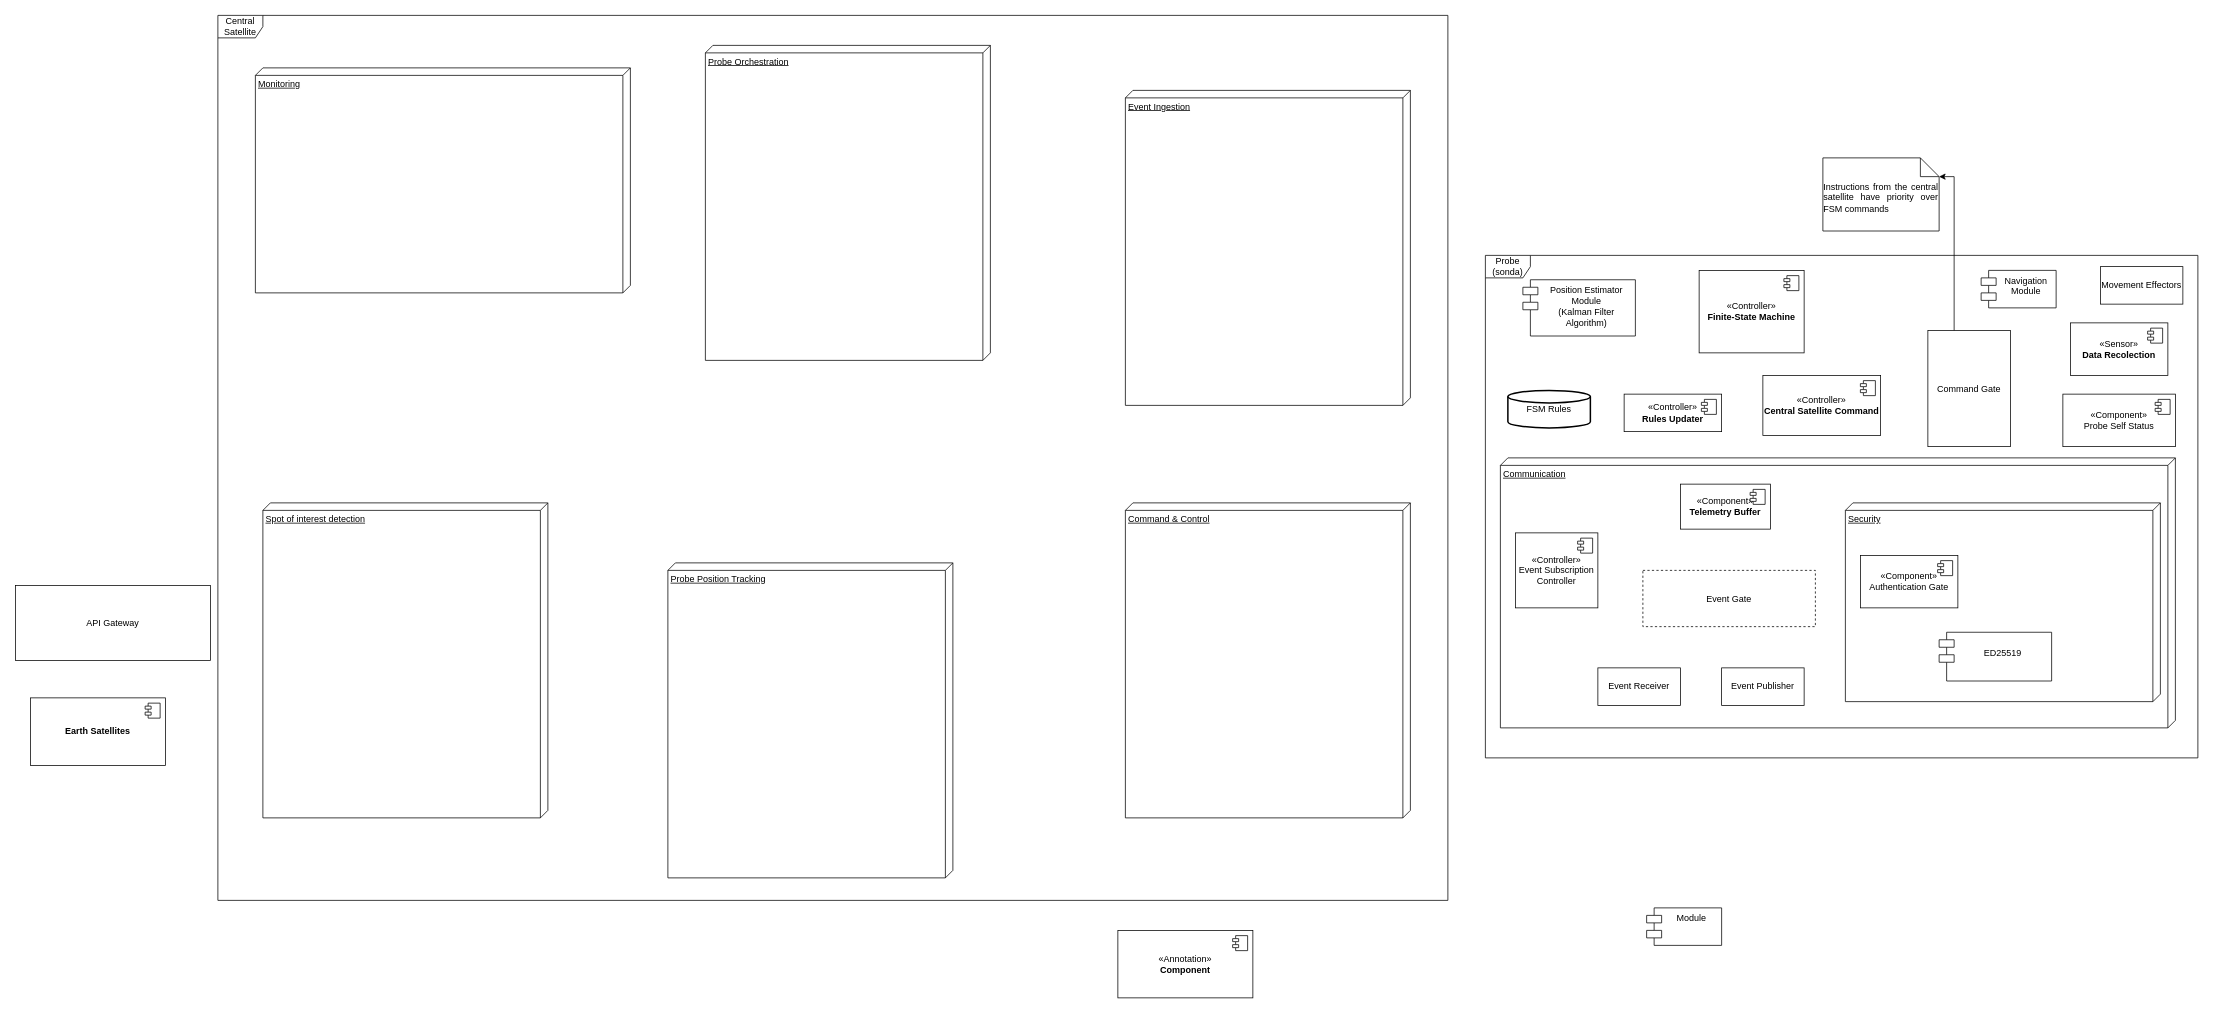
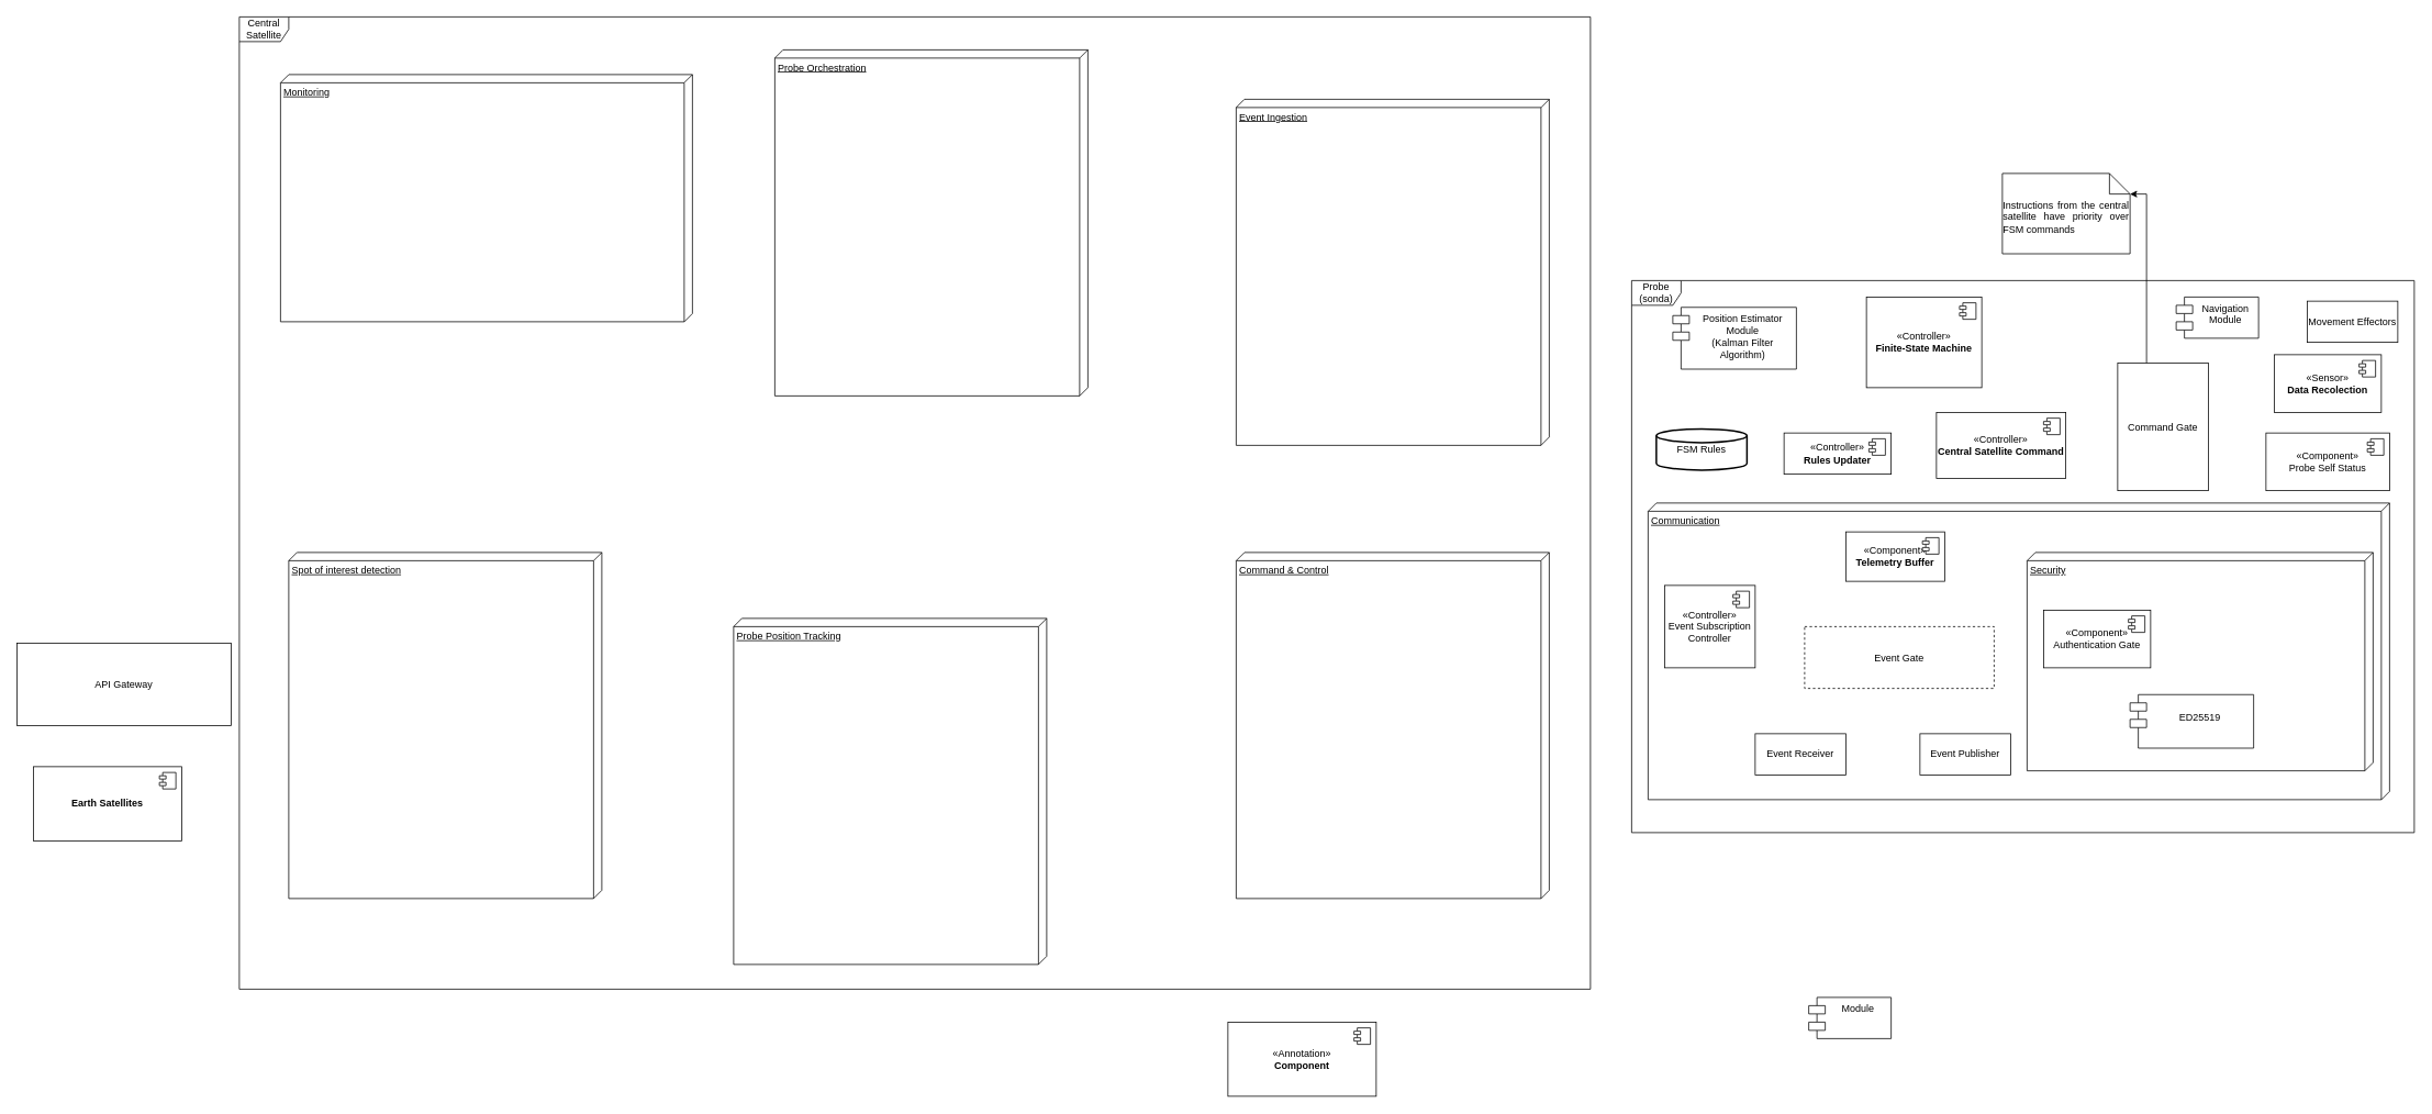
- <mxCell id="16" value="Movement Effectors" style="html=1;whiteSpace=wrap;" vertex="1" parent="1"><mxGeometry x="2800" y="355" width="110" height="50" as="geometry" /></mxCell>
+ <mxCell id="16" value="Movement Effectors" style="html=1;whiteSpace=wrap;" vertex="1" parent="1"><mxGeometry x="2800" y="365" width="110" height="50" as="geometry" /></mxCell>
- <mxCell id="22" value="Event Publisher" style="html=1;whiteSpace=wrap;" vertex="1" parent="1"><mxGeometry x="2295" y="890" width="110" height="50" as="geometry" /></mxCell>
+ <mxCell id="22" value="Event Publisher" style="html=1;whiteSpace=wrap;" vertex="1" parent="1"><mxGeometry x="2330" y="890" width="110" height="50" as="geometry" /></mxCell>
